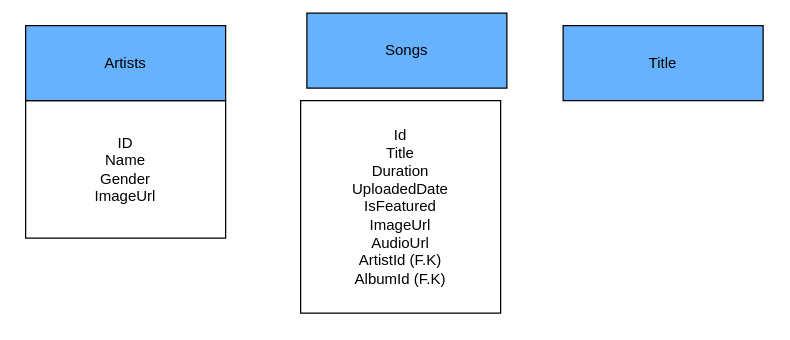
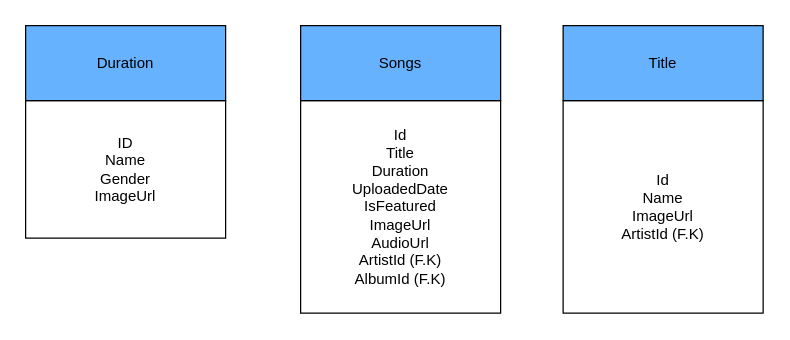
- <mxCell id="5" value="Songs" style="rounded=0;whiteSpace=wrap;html=1;fillColor=#66B2FF;" vertex="1" parent="1"><mxGeometry x="245" y="10" width="160" height="60" as="geometry" /></mxCell>
+ <mxCell id="5" value="Songs" style="rounded=0;whiteSpace=wrap;html=1;fillColor=#66B2FF;" vertex="1" parent="1"><mxGeometry x="240" width="160" height="60" as="geometry" y="20" /></mxCell>
- <mxCell id="3" value="Artists" style="rounded=0;whiteSpace=wrap;html=1;fillColor=#66B2FF;" vertex="1" parent="1"><mxGeometry width="160" height="60" as="geometry" x="20" y="20" /></mxCell>
+ <mxCell id="3" value="Duration" style="rounded=0;whiteSpace=wrap;html=1;fillColor=#66B2FF;" vertex="1" parent="1"><mxGeometry width="160" height="60" as="geometry" x="20" y="20" /></mxCell>
+ <mxCell id="6" value="Id&lt;br&gt;Name&lt;br&gt;ImageUrl&lt;br&gt;ArtistId (F.K)" style="rounded=0;whiteSpace=wrap;html=1;" vertex="1" parent="1"><mxGeometry x="450" y="80" width="160" height="170" as="geometry" /></mxCell>
